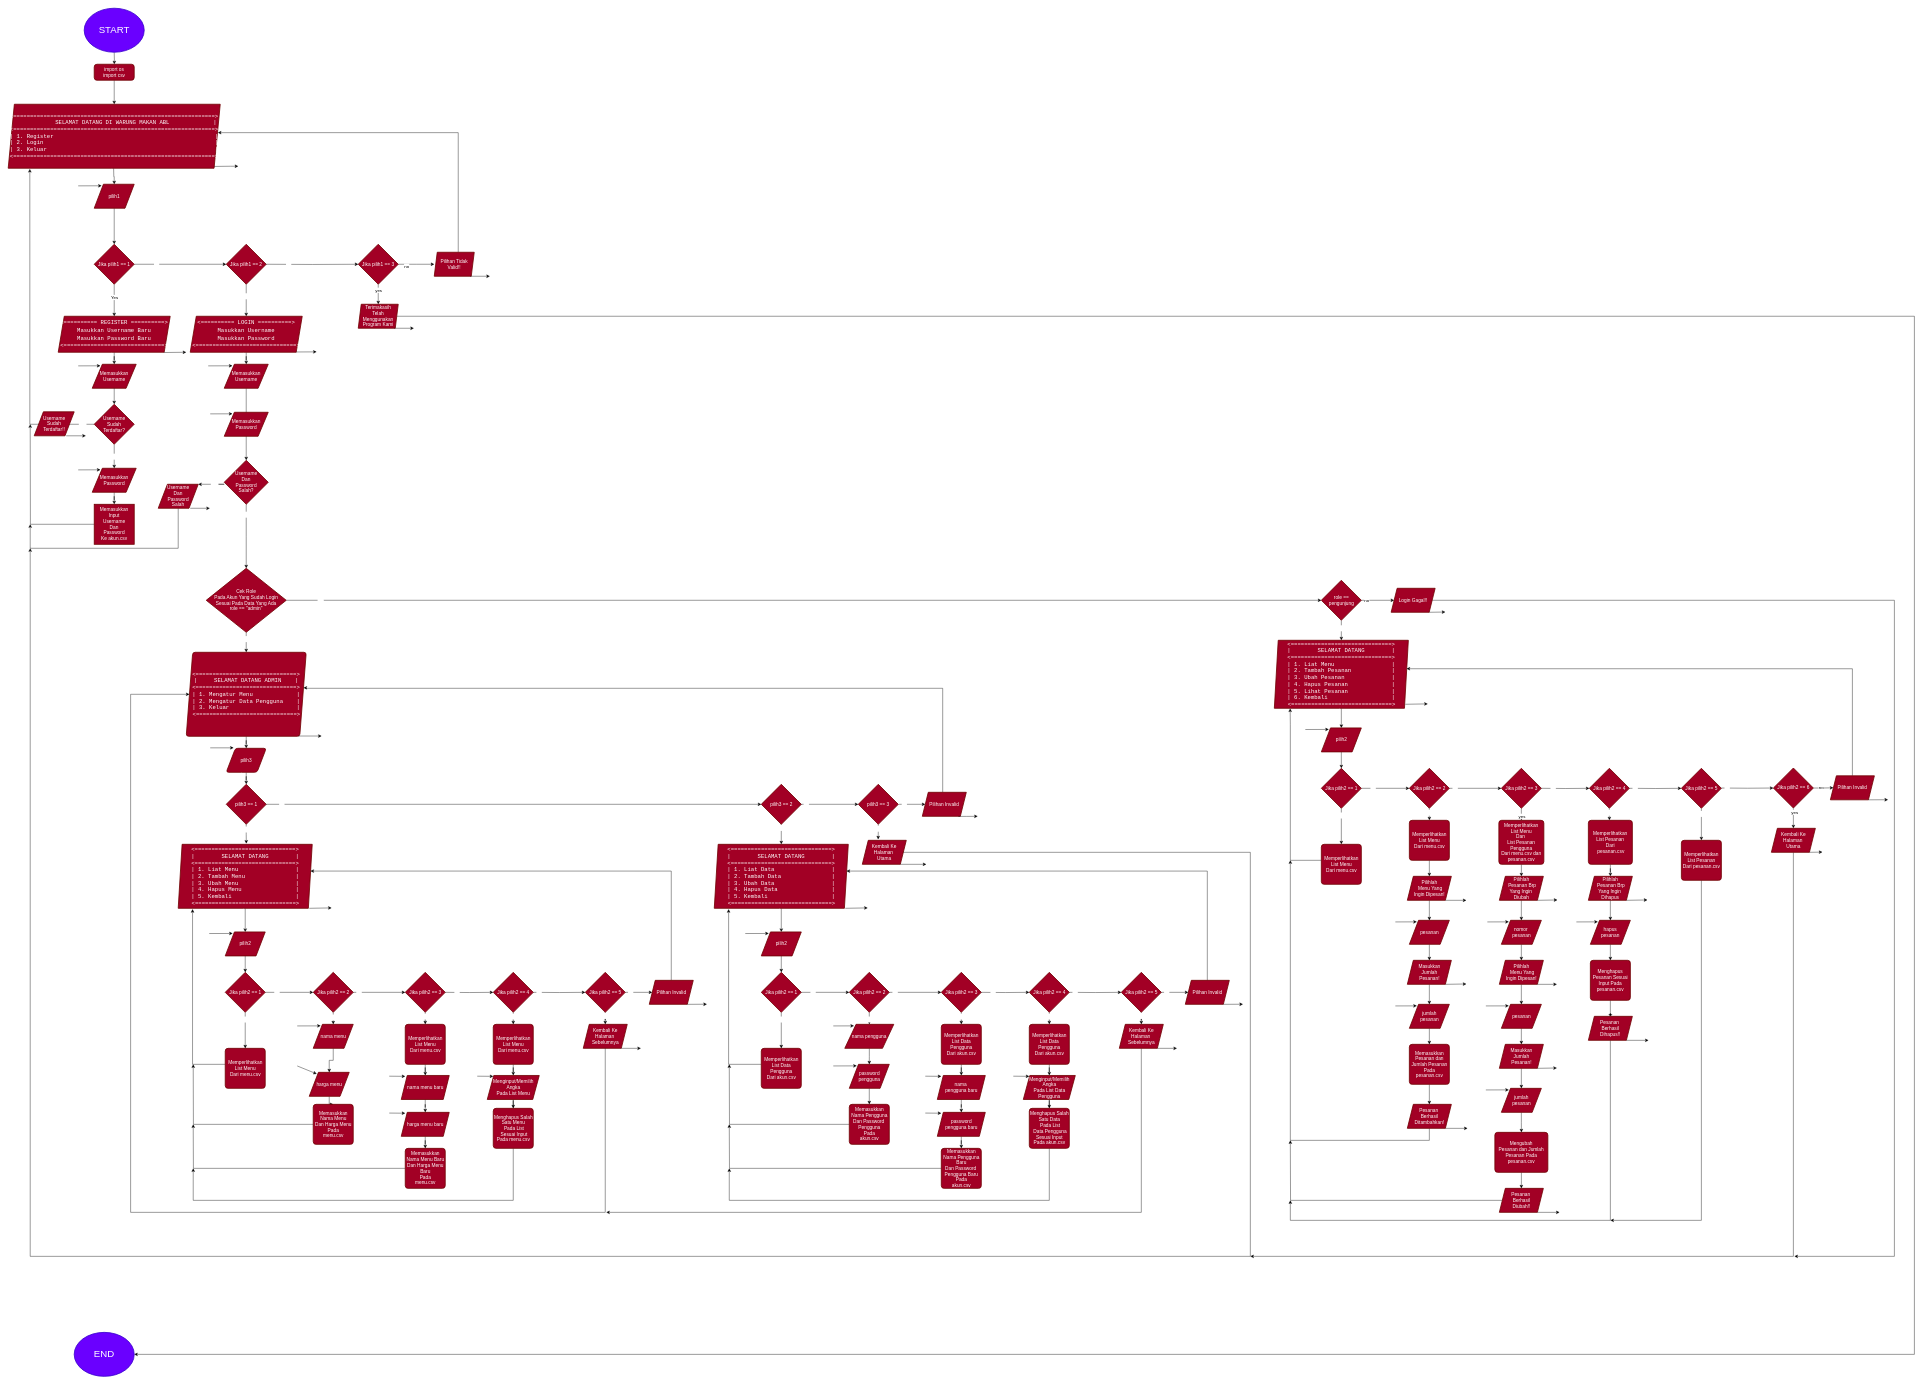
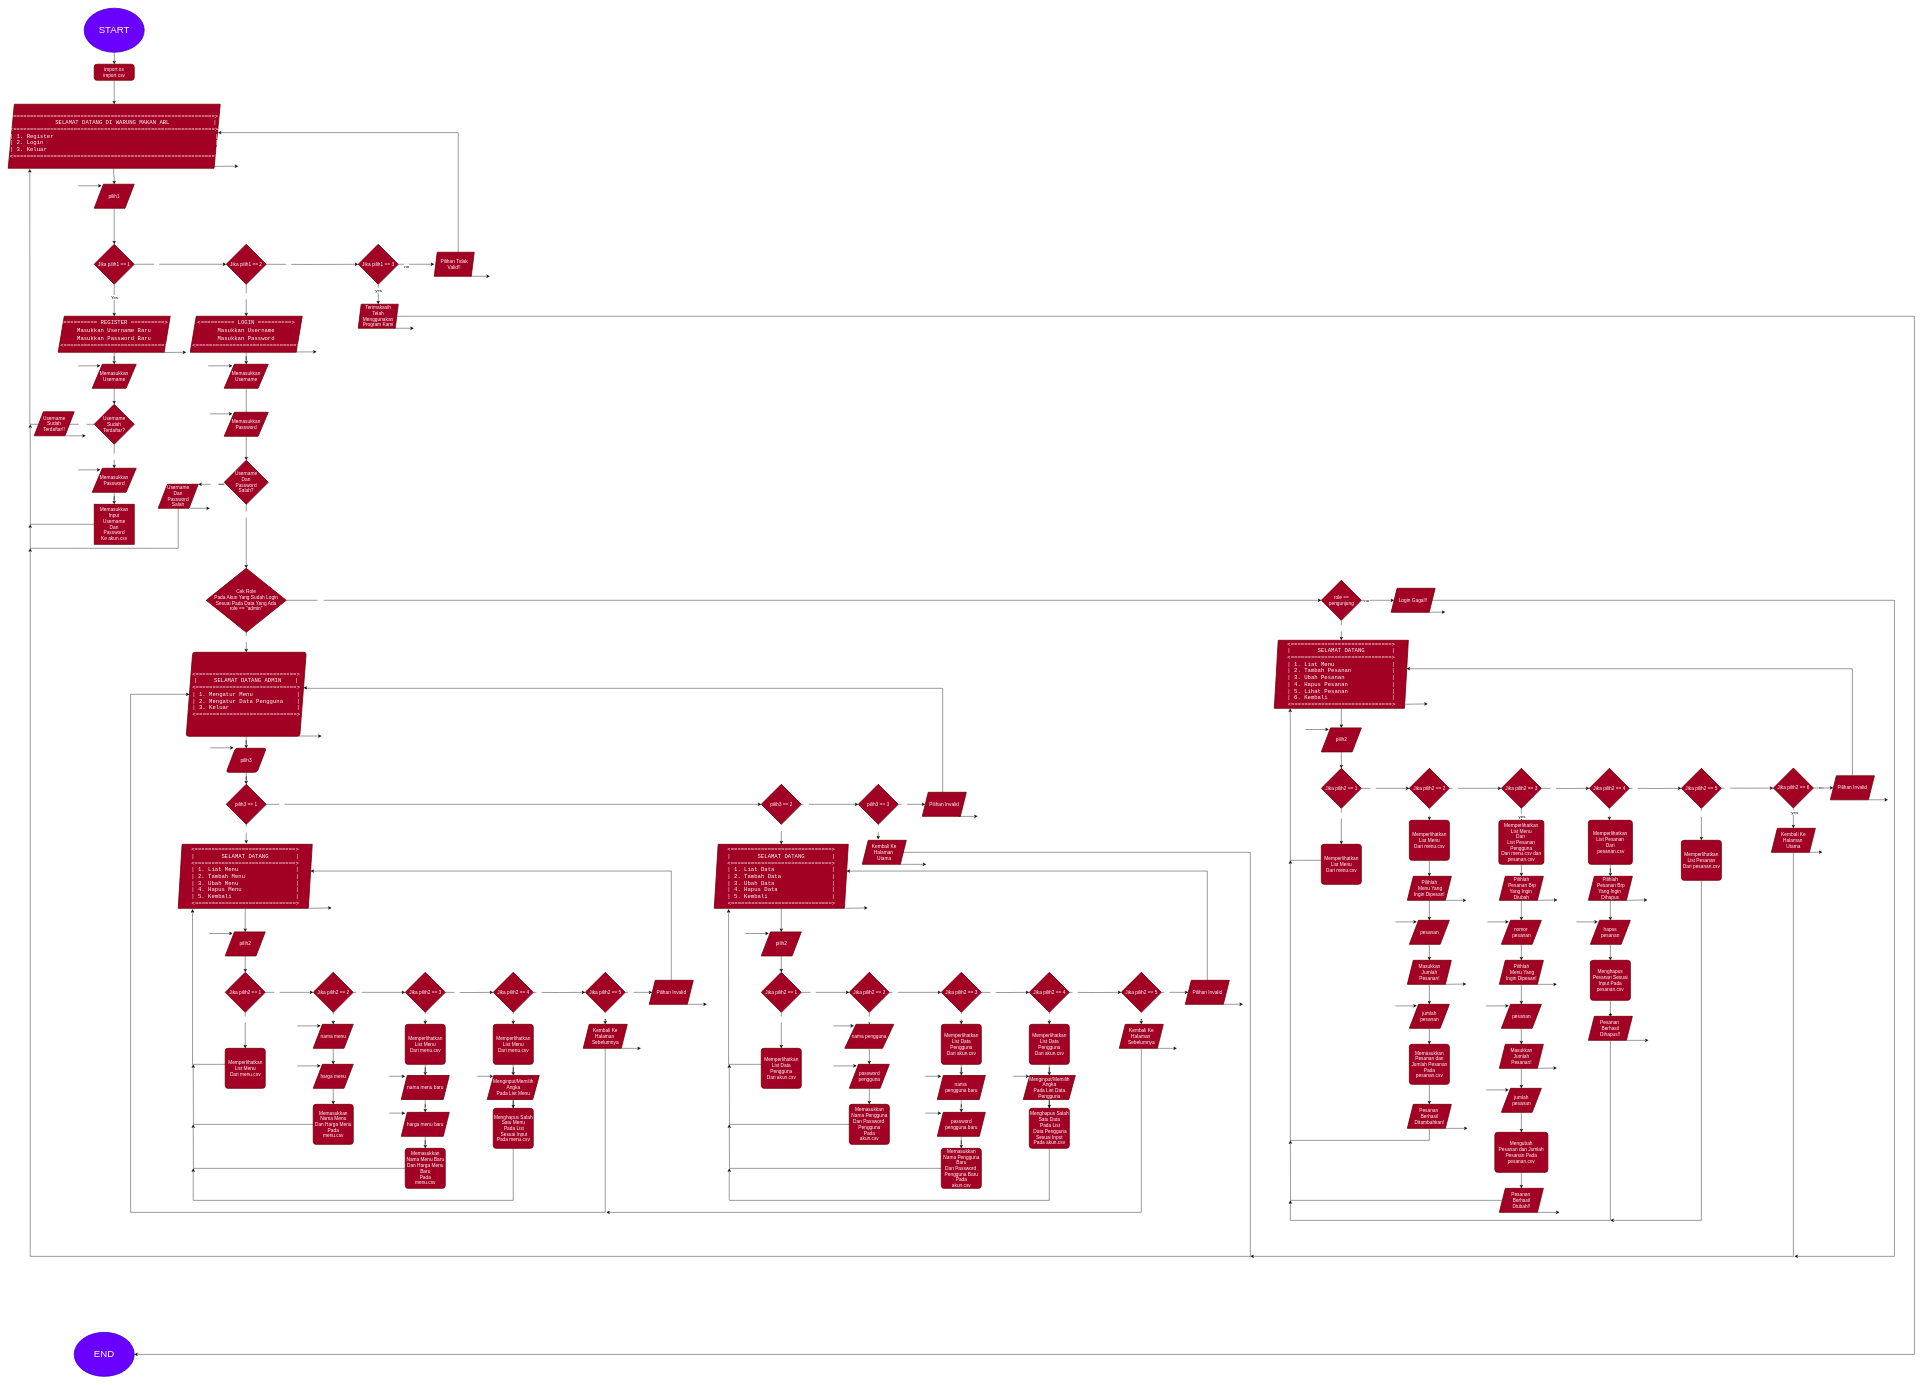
- <mxCell id="82" value="harga menu" style="shape=parallelogram;html=1;strokeWidth=2;perimeter=parallelogramPerimeter;whiteSpace=wrap;rounded=0;arcSize=12;size=0.23;fillColor=#a20025;fontColor=#ffffff;strokeColor=#6F0000;" parent="57" vertex="1"><mxGeometry x="327.5" y="570" width="100" height="60" as="geometry" /></mxCell>
+ <mxCell id="82" value="harga menu" style="shape=parallelogram;html=1;strokeWidth=2;perimeter=parallelogramPerimeter;whiteSpace=wrap;rounded=0;arcSize=12;size=0.23;fillColor=#a20025;fontColor=#ffffff;strokeColor=#6F0000;" parent="57" vertex="1"><mxGeometry x="337.5" y="550" width="100" height="60" as="geometry" /></mxCell>
